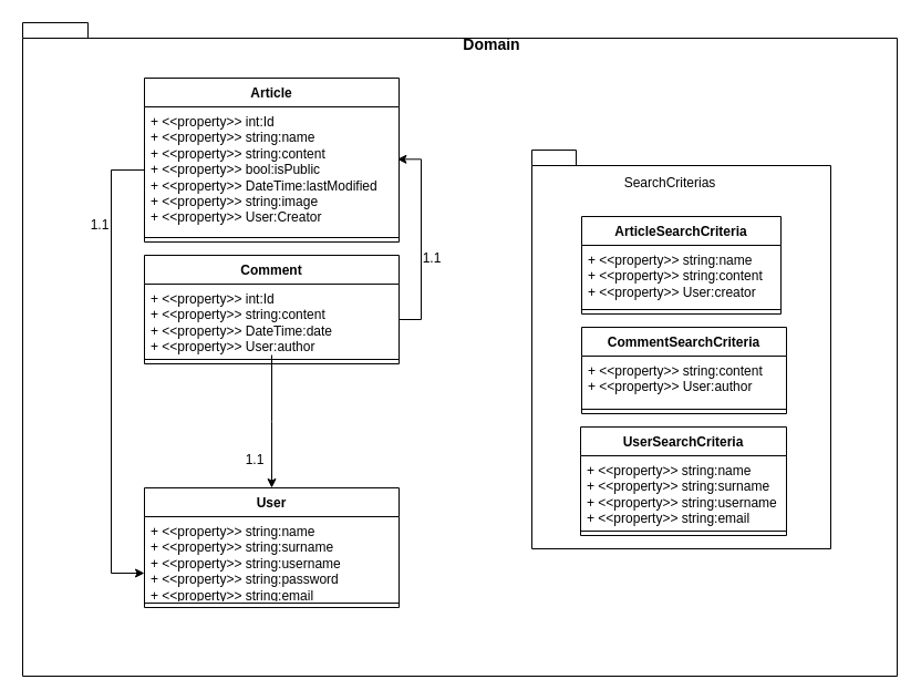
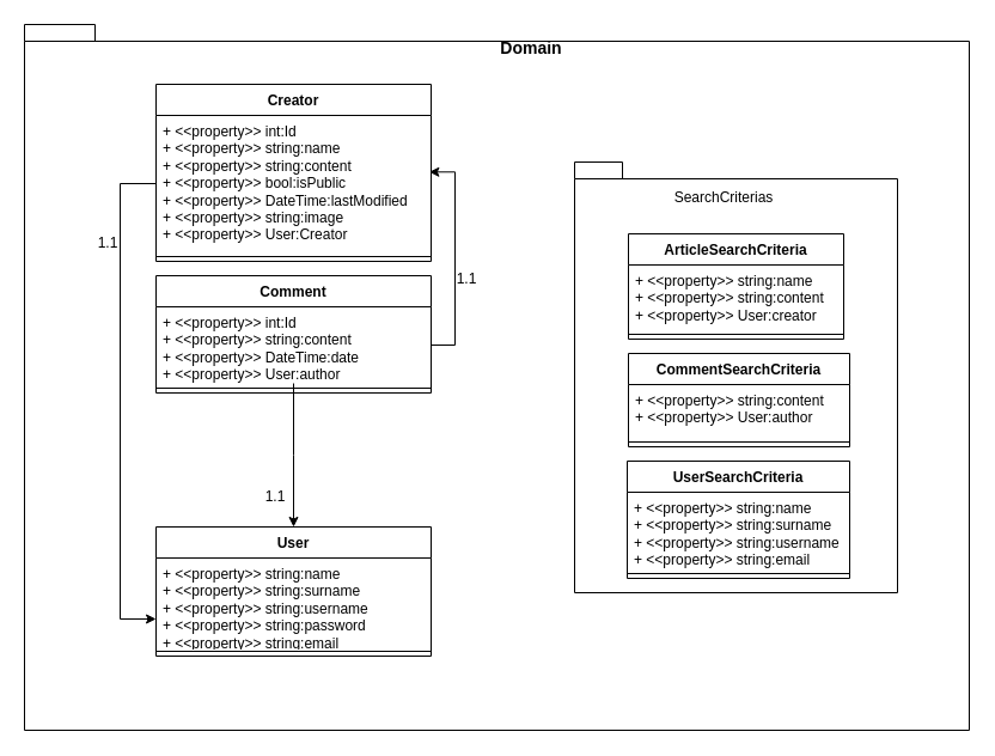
- <mxCell id="15" value="Article" style="swimlane;fontStyle=1;align=center;verticalAlign=top;childLayout=stackLayout;horizontal=1;startSize=26;horizontalStack=0;resizeParent=1;resizeParentMax=0;resizeLast=0;collapsible=1;marginBottom=0;whiteSpace=wrap;html=1;" vertex="1" parent="1"><mxGeometry x="130" y="70" width="230" height="148" as="geometry" /></mxCell>
+ <mxCell id="15" value="Creator" style="swimlane;fontStyle=1;align=center;verticalAlign=top;childLayout=stackLayout;horizontal=1;startSize=26;horizontalStack=0;resizeParent=1;resizeParentMax=0;resizeLast=0;collapsible=1;marginBottom=0;whiteSpace=wrap;html=1;" vertex="1" parent="1"><mxGeometry x="130" y="70" width="230" height="148" as="geometry" /></mxCell>
